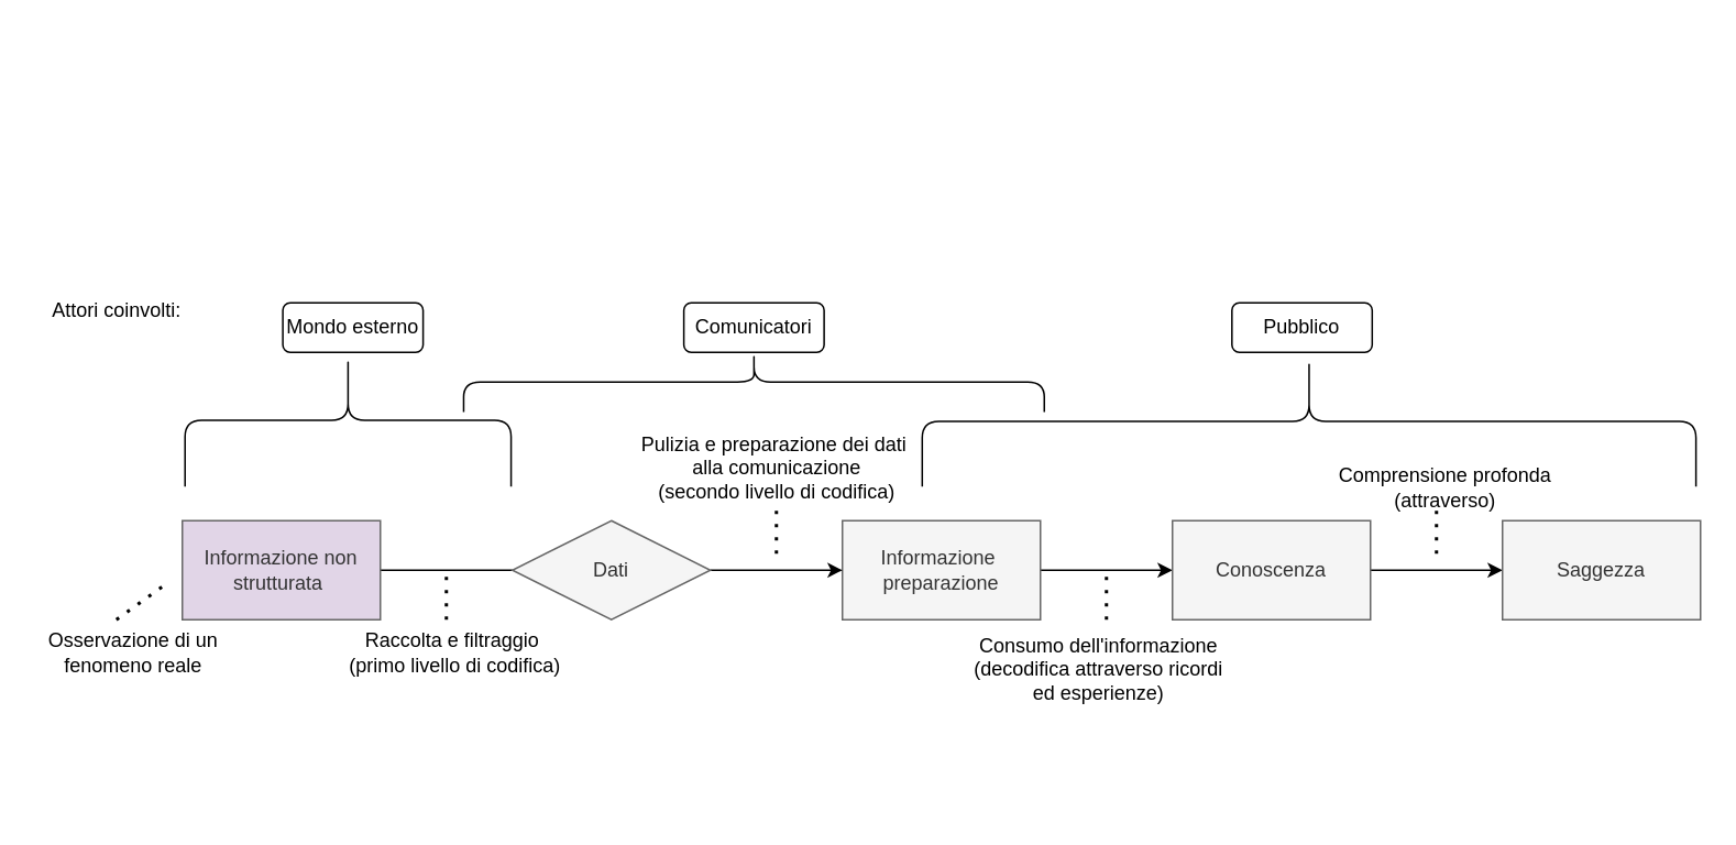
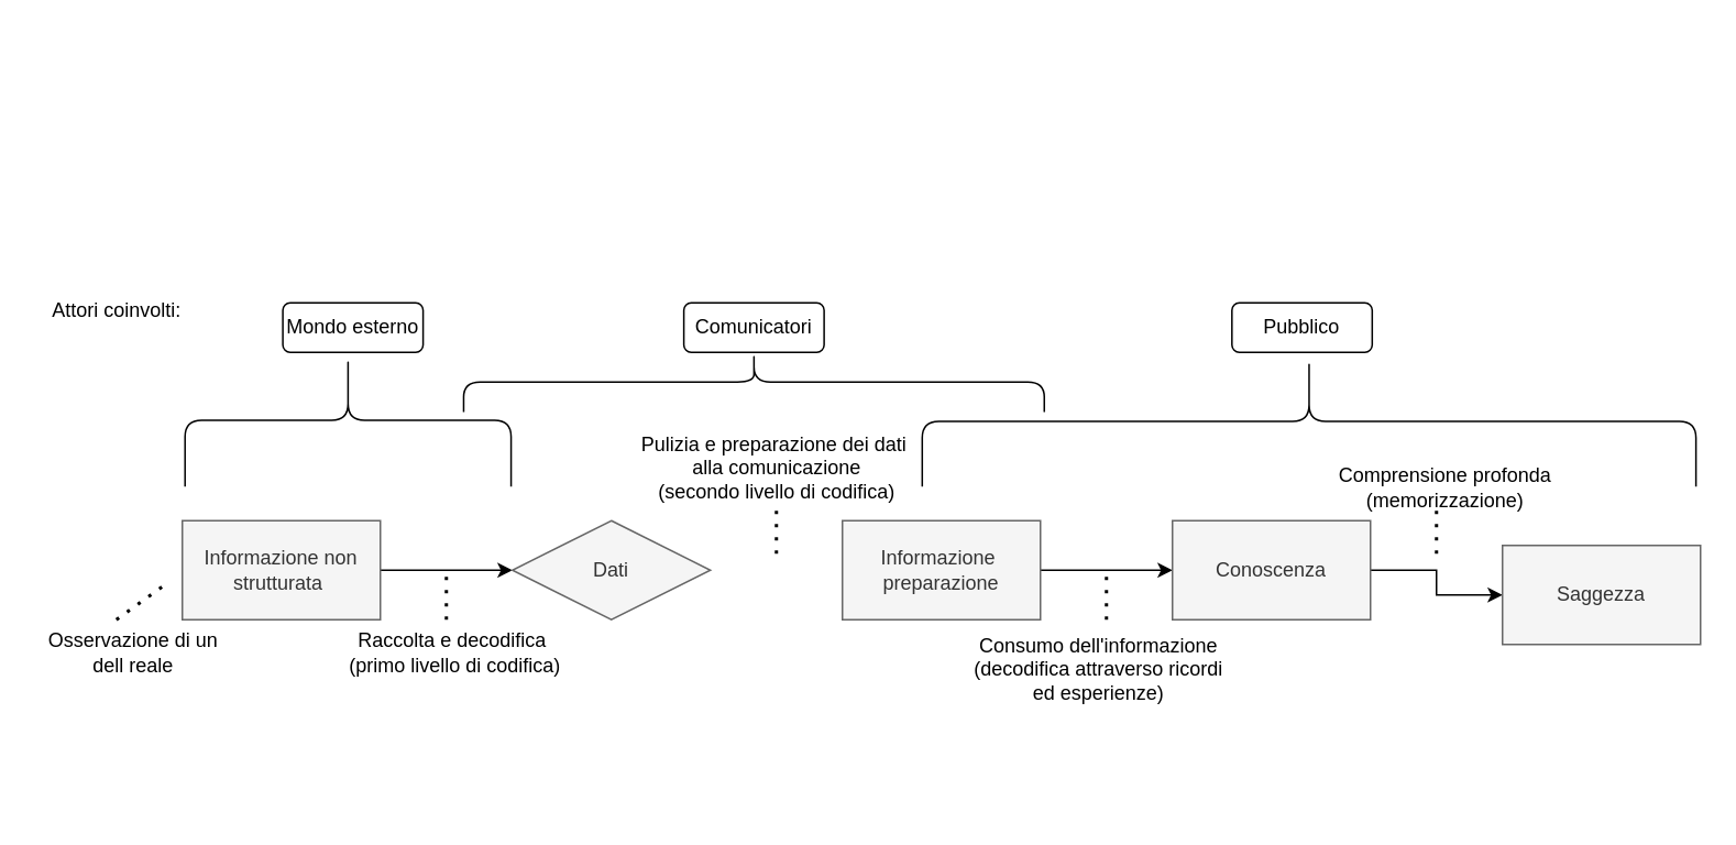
- <mxCell id="14" value="&lt;div&gt;Comprensione profonda&lt;br&gt;&lt;/div&gt;&lt;div&gt;(attraverso)&lt;/div&gt;" style="text;html=1;align=center;verticalAlign=middle;resizable=0;points=[];autosize=1;strokeColor=none;fillColor=none;" parent="1" vertex="1"><mxGeometry x="800" y="275" width="150" height="40" as="geometry" /></mxCell>
+ <mxCell id="14" value="&lt;div&gt;Comprensione profonda&lt;br&gt;&lt;/div&gt;&lt;div&gt;(memorizzazione)&lt;/div&gt;" style="text;html=1;align=center;verticalAlign=middle;resizable=0;points=[];autosize=1;strokeColor=none;fillColor=none;" parent="1" vertex="1"><mxGeometry x="800" y="275" width="150" height="40" as="geometry" /></mxCell>
- <mxCell id="3" value="Informazione non strutturata&amp;nbsp;" style="rounded=0;whiteSpace=wrap;html=1;fillColor=#e1d5e7;fontColor=#333333;strokeColor=#666666;" parent="1" vertex="1"><mxGeometry x="110" y="315" width="120" height="60" as="geometry" /></mxCell>
+ <mxCell id="3" value="Informazione non strutturata&amp;nbsp;" style="rounded=0;whiteSpace=wrap;html=1;fillColor=#f5f5f5;fontColor=#333333;strokeColor=#666666;" parent="1" vertex="1"><mxGeometry x="110" y="315" width="120" height="60" as="geometry" /></mxCell>
- <mxCell id="2" style="edgeStyle=orthogonalEdgeStyle;rounded=0;orthogonalLoop=1;jettySize=auto;html=1;exitX=1;exitY=0.5;exitDx=0;exitDy=0;endArrow=none;" parent="1" source="3" target="7" edge="1"><mxGeometry relative="1" as="geometry" /></mxCell>
+ <mxCell id="2" style="edgeStyle=orthogonalEdgeStyle;rounded=0;orthogonalLoop=1;jettySize=auto;html=1;exitX=1;exitY=0.5;exitDx=0;exitDy=0;" parent="1" source="3" target="7" edge="1"><mxGeometry relative="1" as="geometry" /></mxCell>
- <mxCell id="6" value="" style="edgeStyle=orthogonalEdgeStyle;rounded=0;orthogonalLoop=1;jettySize=auto;html=1;" parent="1" source="7" target="5" edge="1"><mxGeometry relative="1" as="geometry" /></mxCell>
- <mxCell id="10" value="Saggezza" style="rounded=0;whiteSpace=wrap;html=1;fillColor=#f5f5f5;fontColor=#333333;strokeColor=#666666;" parent="1" vertex="1"><mxGeometry x="910" y="315" width="120" height="60" as="geometry" /></mxCell>
+ <mxCell id="10" value="Saggezza" style="rounded=0;whiteSpace=wrap;html=1;fillColor=#f5f5f5;fontColor=#333333;strokeColor=#666666;" parent="1" vertex="1"><mxGeometry x="910" y="330" width="120" height="60" as="geometry" /></mxCell>
- <mxCell id="26" value="&lt;div&gt;Osservazione di un&lt;/div&gt;&lt;div&gt;fenomeno reale&lt;br&gt;&lt;/div&gt;" style="text;html=1;align=center;verticalAlign=middle;resizable=0;points=[];autosize=1;strokeColor=none;fillColor=none;" vertex="1" parent="1"><mxGeometry x="20" y="375" width="120" height="40" as="geometry" /></mxCell>
+ <mxCell id="26" value="&lt;div&gt;Osservazione di un&lt;/div&gt;&lt;div&gt;dell reale&lt;br&gt;&lt;/div&gt;" style="text;html=1;align=center;verticalAlign=middle;resizable=0;points=[];autosize=1;strokeColor=none;fillColor=none;" vertex="1" parent="1"><mxGeometry x="20" y="375" width="120" height="40" as="geometry" /></mxCell>
- <mxCell id="11" value="&lt;div&gt;Raccolta e filtraggio&amp;nbsp;&lt;/div&gt;&lt;div&gt;(primo livello di codifica)&lt;/div&gt;" style="text;html=1;align=center;verticalAlign=middle;resizable=0;points=[];autosize=1;strokeColor=none;fillColor=none;" parent="1" vertex="1"><mxGeometry x="200" y="375" width="150" height="40" as="geometry" /></mxCell>
+ <mxCell id="11" value="&lt;div&gt;Raccolta e decodifica&amp;nbsp;&lt;/div&gt;&lt;div&gt;(primo livello di codifica)&lt;/div&gt;" style="text;html=1;align=center;verticalAlign=middle;resizable=0;points=[];autosize=1;strokeColor=none;fillColor=none;" parent="1" vertex="1"><mxGeometry x="200" y="375" width="150" height="40" as="geometry" /></mxCell>
